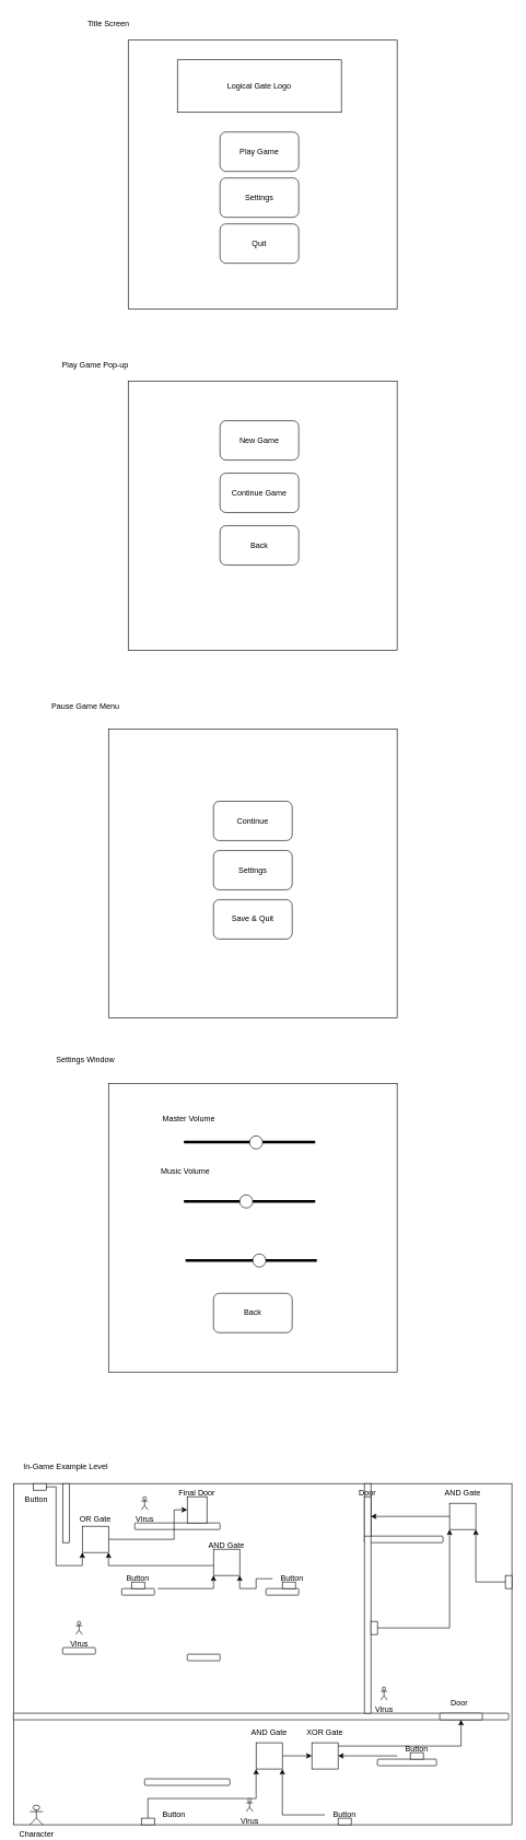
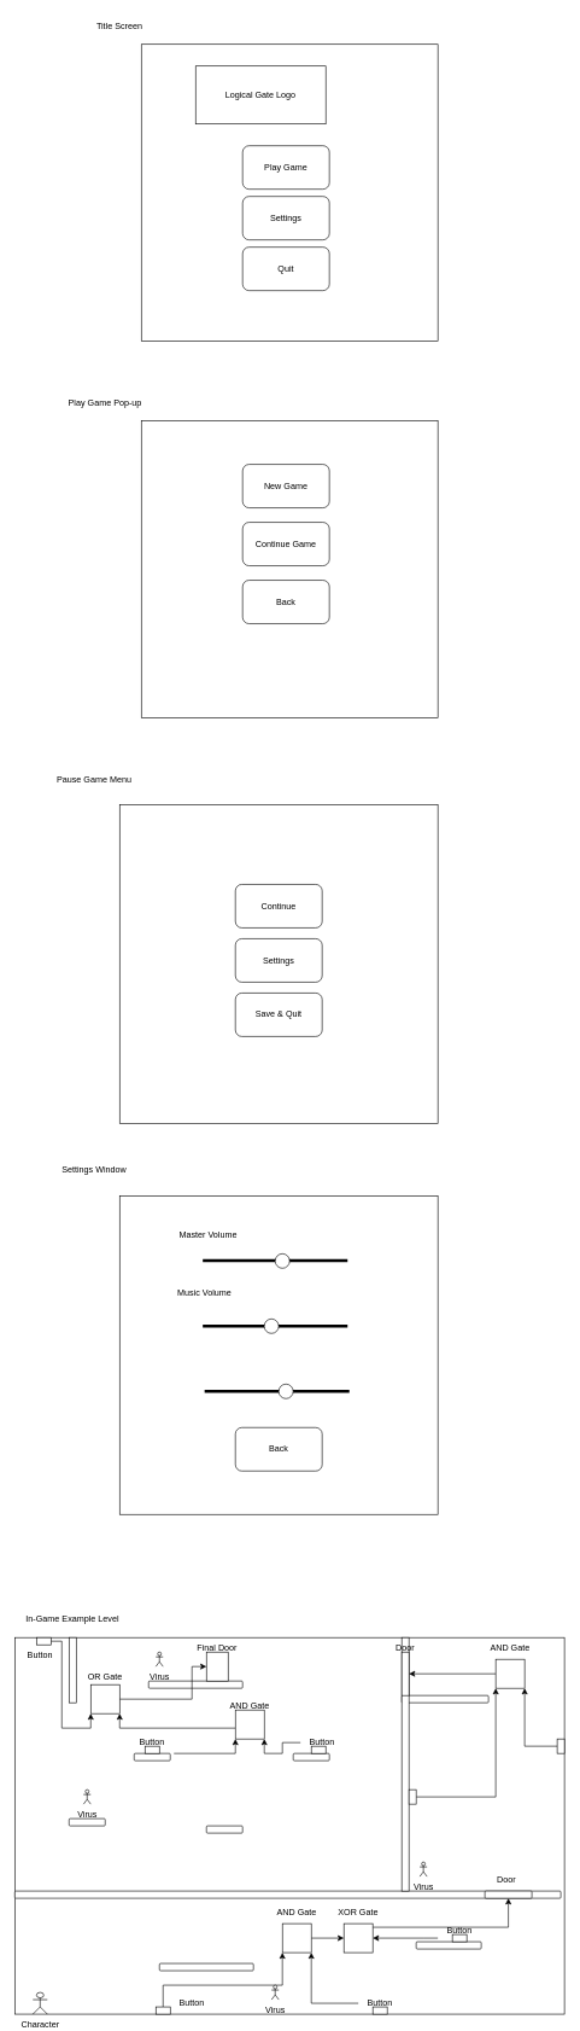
- <mxCell id="3" value="Logical Gate Logo" style="rounded=0;whiteSpace=wrap;html=1;" parent="1" vertex="1"><mxGeometry x="270" y="90" width="250" height="80" as="geometry" /></mxCell>
+ <mxCell id="3" value="Logical Gate Logo" style="rounded=0;whiteSpace=wrap;html=1;" parent="1" vertex="1"><mxGeometry x="270" y="90" width="180" height="80" as="geometry" /></mxCell>
